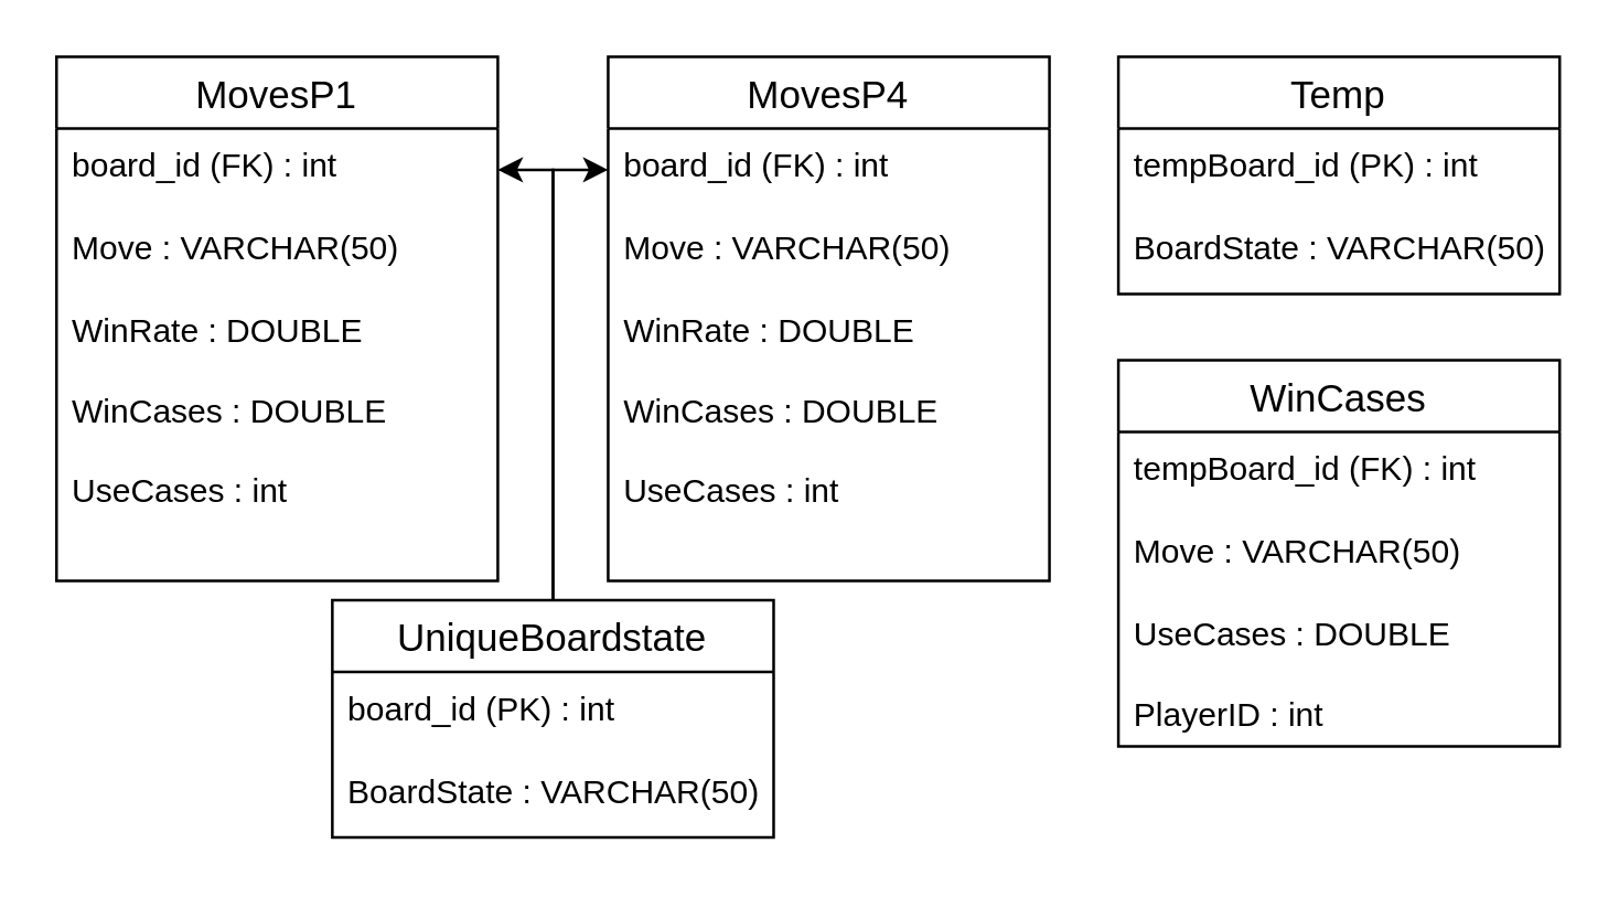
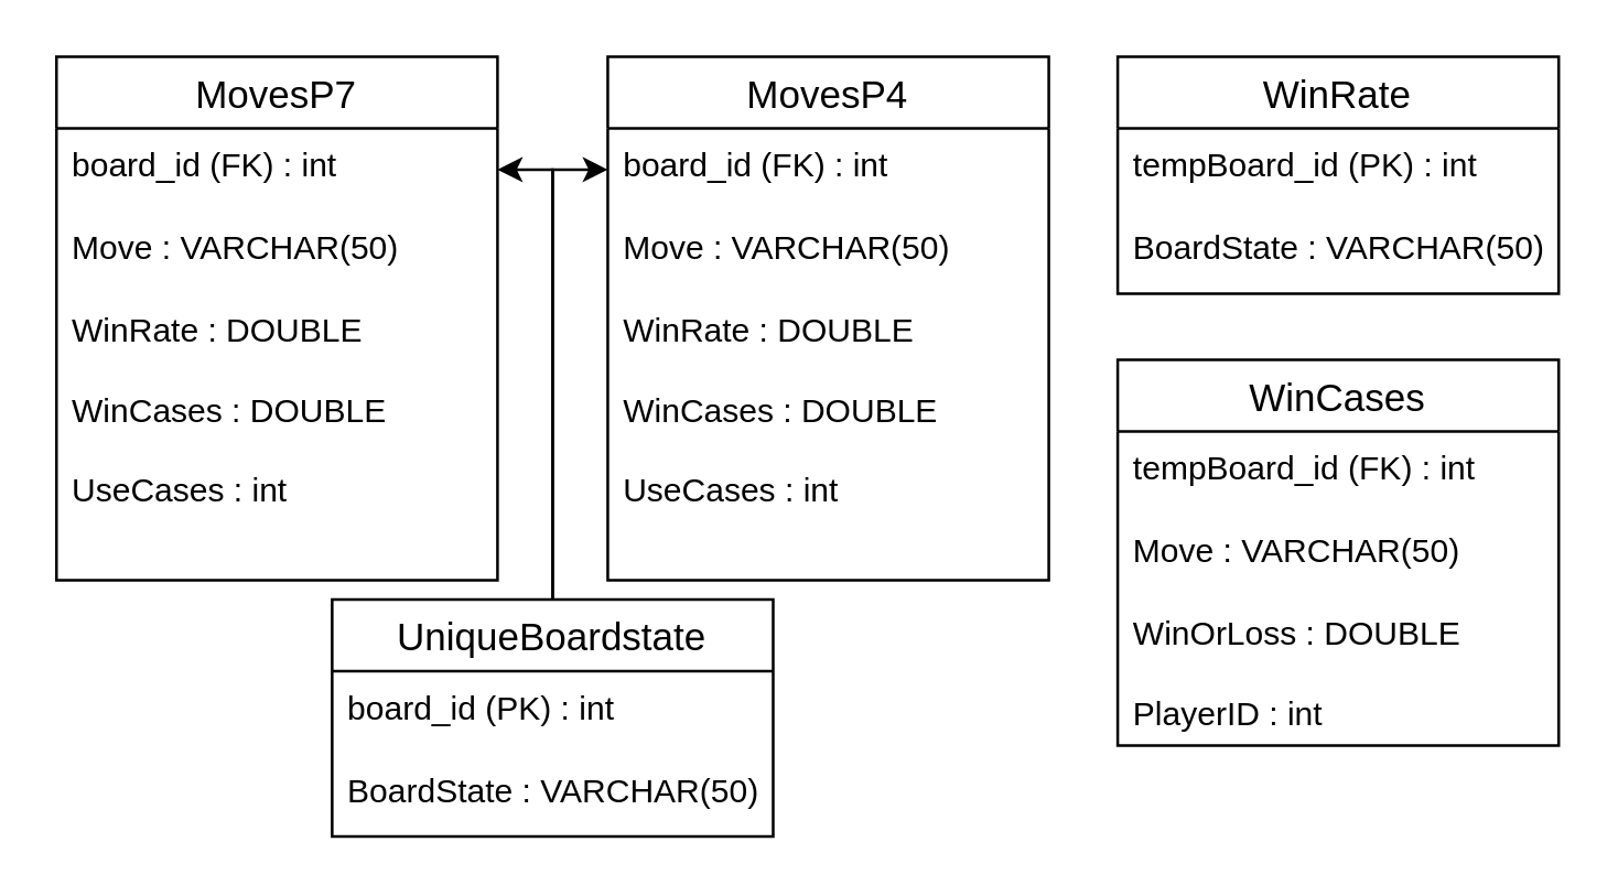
- <mxCell id="5" value="MovesP1" style="swimlane;fontStyle=0;childLayout=stackLayout;horizontal=1;startSize=26;horizontalStack=0;resizeParent=1;resizeParentMax=0;resizeLast=0;collapsible=1;marginBottom=0;align=center;fontSize=14;" parent="1" vertex="1"><mxGeometry x="20" y="20" width="160" height="190" as="geometry" /></mxCell>
+ <mxCell id="5" value="MovesP7" style="swimlane;fontStyle=0;childLayout=stackLayout;horizontal=1;startSize=26;horizontalStack=0;resizeParent=1;resizeParentMax=0;resizeLast=0;collapsible=1;marginBottom=0;align=center;fontSize=14;" parent="1" vertex="1"><mxGeometry x="20" y="20" width="160" height="190" as="geometry" /></mxCell>
- <mxCell id="15" value="Temp" style="swimlane;fontStyle=0;childLayout=stackLayout;horizontal=1;startSize=26;horizontalStack=0;resizeParent=1;resizeParentMax=0;resizeLast=0;collapsible=1;marginBottom=0;align=center;fontSize=14;" parent="1" vertex="1"><mxGeometry x="405" y="20" width="160" height="86" as="geometry" /></mxCell>
+ <mxCell id="15" value="WinRate" style="swimlane;fontStyle=0;childLayout=stackLayout;horizontal=1;startSize=26;horizontalStack=0;resizeParent=1;resizeParentMax=0;resizeLast=0;collapsible=1;marginBottom=0;align=center;fontSize=14;" parent="1" vertex="1"><mxGeometry x="405" y="20" width="160" height="86" as="geometry" /></mxCell>
- <mxCell id="21" value="&lt;div&gt;UseCases : DOUBLE&lt;/div&gt;&lt;div&gt;&lt;br&gt;&lt;/div&gt;&lt;div&gt;PlayerID : int&lt;br&gt;&lt;/div&gt;&lt;div&gt;&lt;br&gt;&lt;/div&gt;&lt;div&gt;&lt;br&gt;&lt;/div&gt;" style="text;strokeColor=none;fillColor=none;spacingLeft=4;spacingRight=4;overflow=hidden;rotatable=0;points=[[0,0.5],[1,0.5]];portConstraint=eastwest;fontSize=12;whiteSpace=wrap;html=1;" parent="18" vertex="1"><mxGeometry y="86" width="160" height="54" as="geometry" /></mxCell>
+ <mxCell id="21" value="&lt;div&gt;WinOrLoss : DOUBLE&lt;/div&gt;&lt;div&gt;&lt;br&gt;&lt;/div&gt;&lt;div&gt;PlayerID : int&lt;br&gt;&lt;/div&gt;&lt;div&gt;&lt;br&gt;&lt;/div&gt;&lt;div&gt;&lt;br&gt;&lt;/div&gt;" style="text;strokeColor=none;fillColor=none;spacingLeft=4;spacingRight=4;overflow=hidden;rotatable=0;points=[[0,0.5],[1,0.5]];portConstraint=eastwest;fontSize=12;whiteSpace=wrap;html=1;" parent="18" vertex="1"><mxGeometry y="86" width="160" height="54" as="geometry" /></mxCell>
